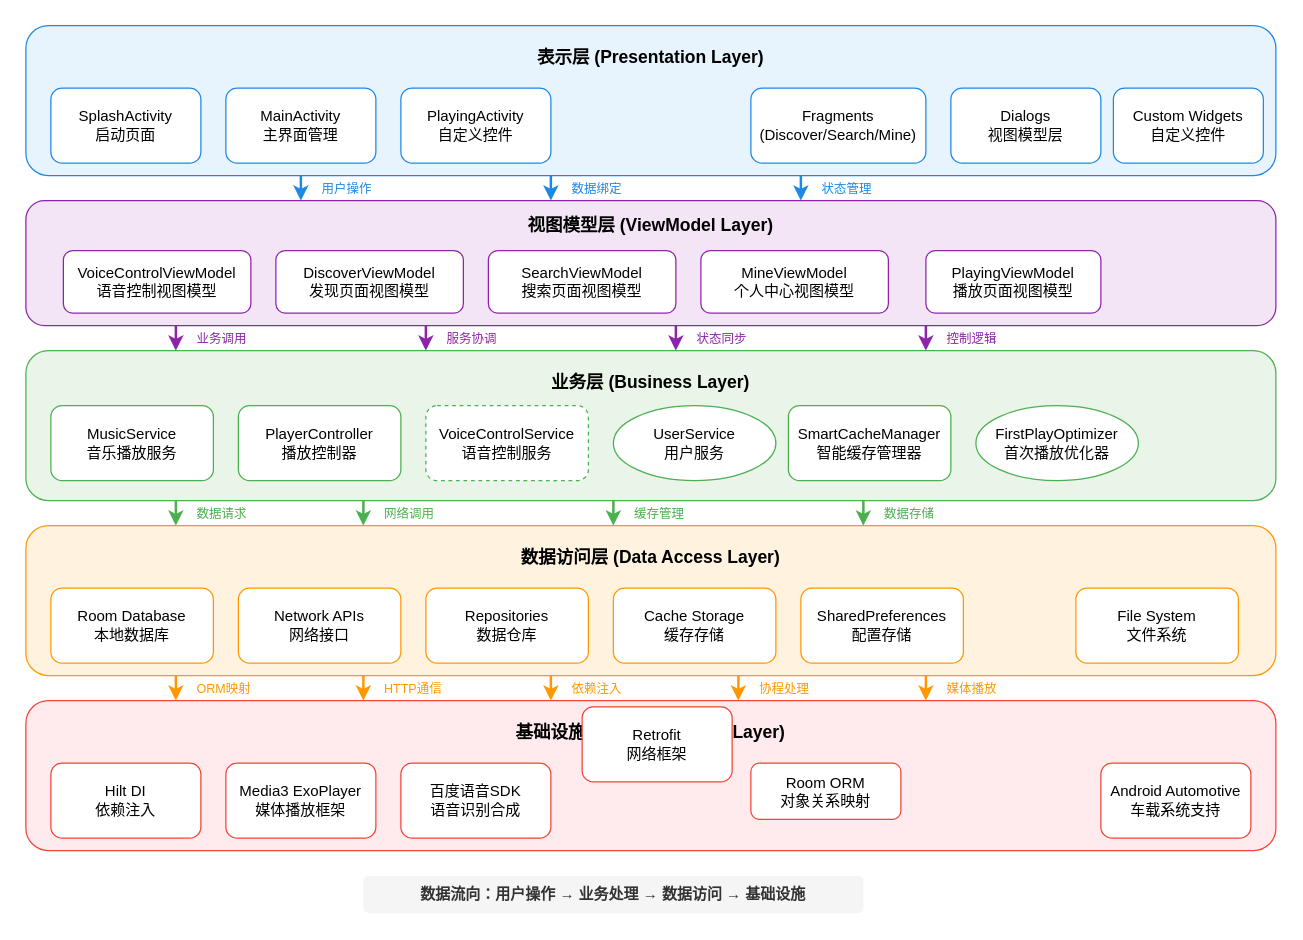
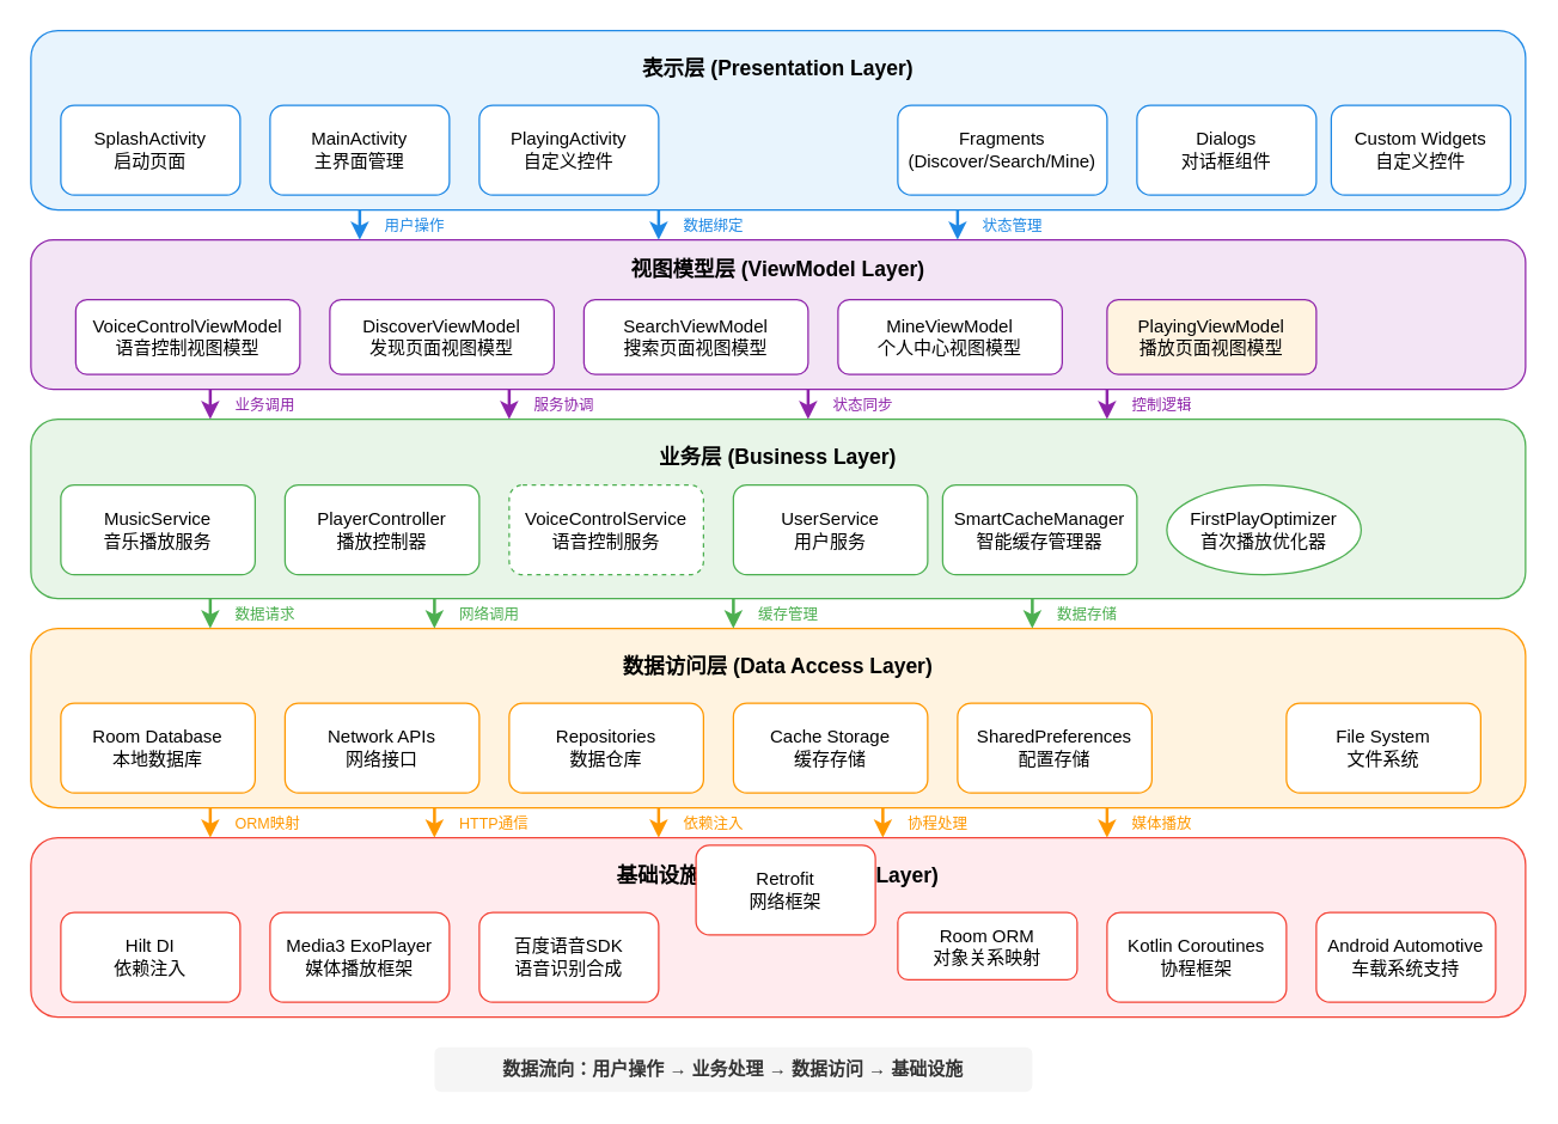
- <mxCell id="7" value="Dialogs&#10;视图模型层" style="rounded=1;whiteSpace=wrap;html=1;fillColor=#FFFFFF;strokeColor=#1E88E5;fontSize=12;" parent="1" vertex="1"><mxGeometry x="760" y="70" width="120" height="60" as="geometry" /></mxCell>
+ <mxCell id="7" value="Dialogs&#10;对话框组件" style="rounded=1;whiteSpace=wrap;html=1;fillColor=#FFFFFF;strokeColor=#1E88E5;fontSize=12;" parent="1" vertex="1"><mxGeometry x="760" y="70" width="120" height="60" as="geometry" /></mxCell>
- <mxCell id="14" value="PlayingViewModel&#10;播放页面视图模型" style="rounded=1;whiteSpace=wrap;html=1;fillColor=#FFFFFF;strokeColor=#8E24AA;fontSize=12;" parent="1" vertex="1"><mxGeometry x="740" y="200" width="140" height="50" as="geometry" /></mxCell>
+ <mxCell id="14" value="PlayingViewModel&#10;播放页面视图模型" style="rounded=1;whiteSpace=wrap;html=1;fillColor=#fff3e0;strokeColor=#8E24AA;fontSize=12;" parent="1" vertex="1"><mxGeometry x="740" y="200" width="140" height="50" as="geometry" /></mxCell>
- <mxCell id="19" value="UserService&#10;用户服务" style="ellipse;whiteSpace=wrap;html=1;fillColor=#FFFFFF;strokeColor=#4CAF50;fontSize=12;" parent="1" vertex="1"><mxGeometry x="490" y="324" width="130" height="60" as="geometry" /></mxCell>
+ <mxCell id="19" value="UserService&#10;用户服务" style="rounded=1;whiteSpace=wrap;html=1;fillColor=#FFFFFF;strokeColor=#4CAF50;fontSize=12;" parent="1" vertex="1"><mxGeometry x="490" y="324" width="130" height="60" as="geometry" /></mxCell>
+ <mxCell id="35" value="Kotlin Coroutines&#10;协程框架" style="rounded=1;whiteSpace=wrap;html=1;fillColor=#FFFFFF;strokeColor=#F44336;fontSize=12;" parent="1" vertex="1"><mxGeometry x="740" y="610" width="120" height="60" as="geometry" /></mxCell>
